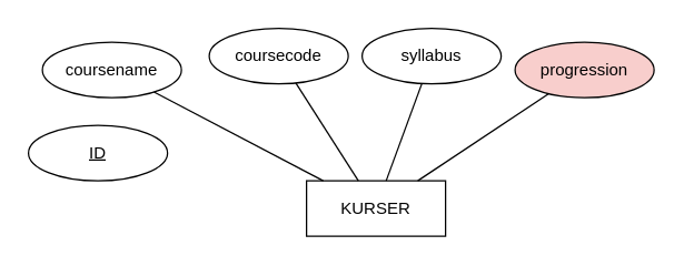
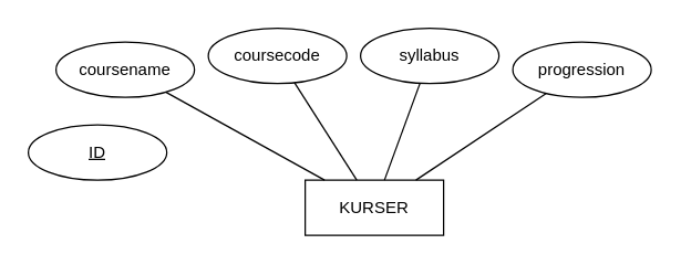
- <mxCell id="4" value="coursename" style="ellipse;whiteSpace=wrap;html=1;align=center;" vertex="1" parent="1"><mxGeometry x="30" y="30" width="100" height="40" as="geometry" /></mxCell>
+ <mxCell id="4" value="coursename" style="ellipse;whiteSpace=wrap;html=1;align=center;" vertex="1" parent="1"><mxGeometry x="40" y="30" width="100" height="40" as="geometry" /></mxCell>
- <mxCell id="10" value="progression" style="ellipse;whiteSpace=wrap;html=1;align=center;fillColor=#f8cecc;" vertex="1" parent="1"><mxGeometry x="370" y="30" width="100" height="40" as="geometry" /></mxCell>
+ <mxCell id="10" value="progression" style="ellipse;whiteSpace=wrap;html=1;align=center;" vertex="1" parent="1"><mxGeometry x="370" y="30" width="100" height="40" as="geometry" /></mxCell>
